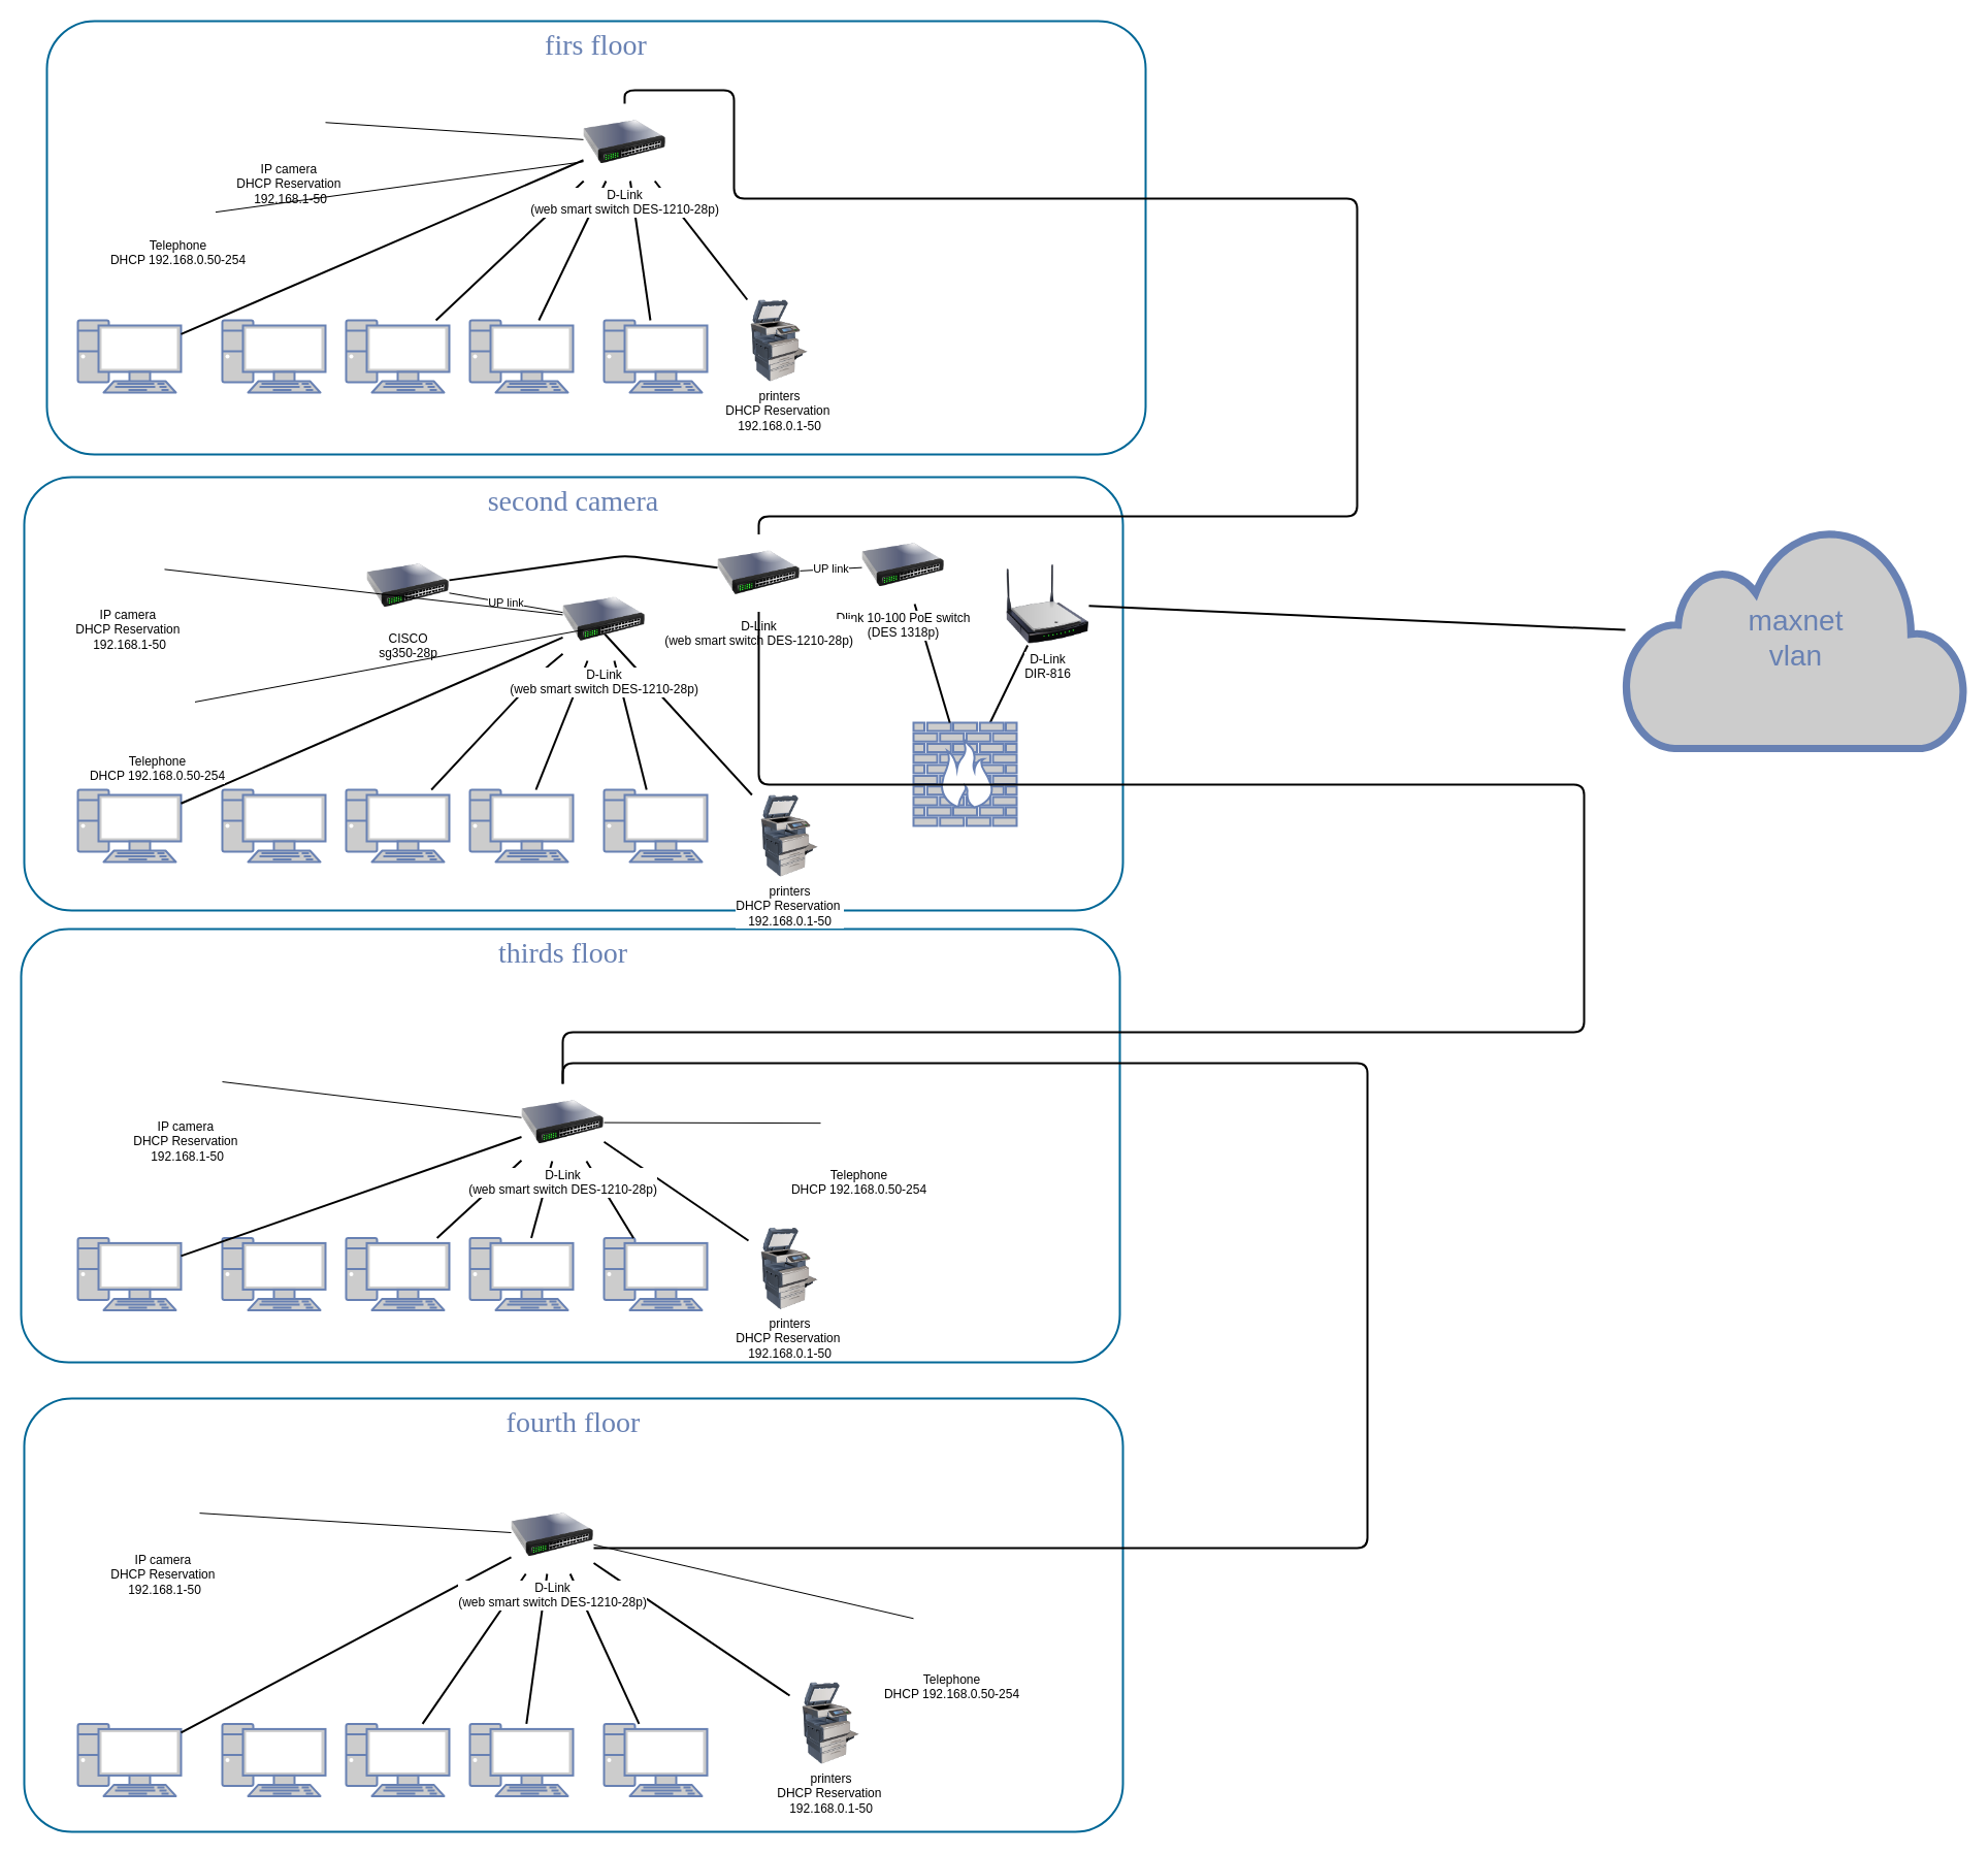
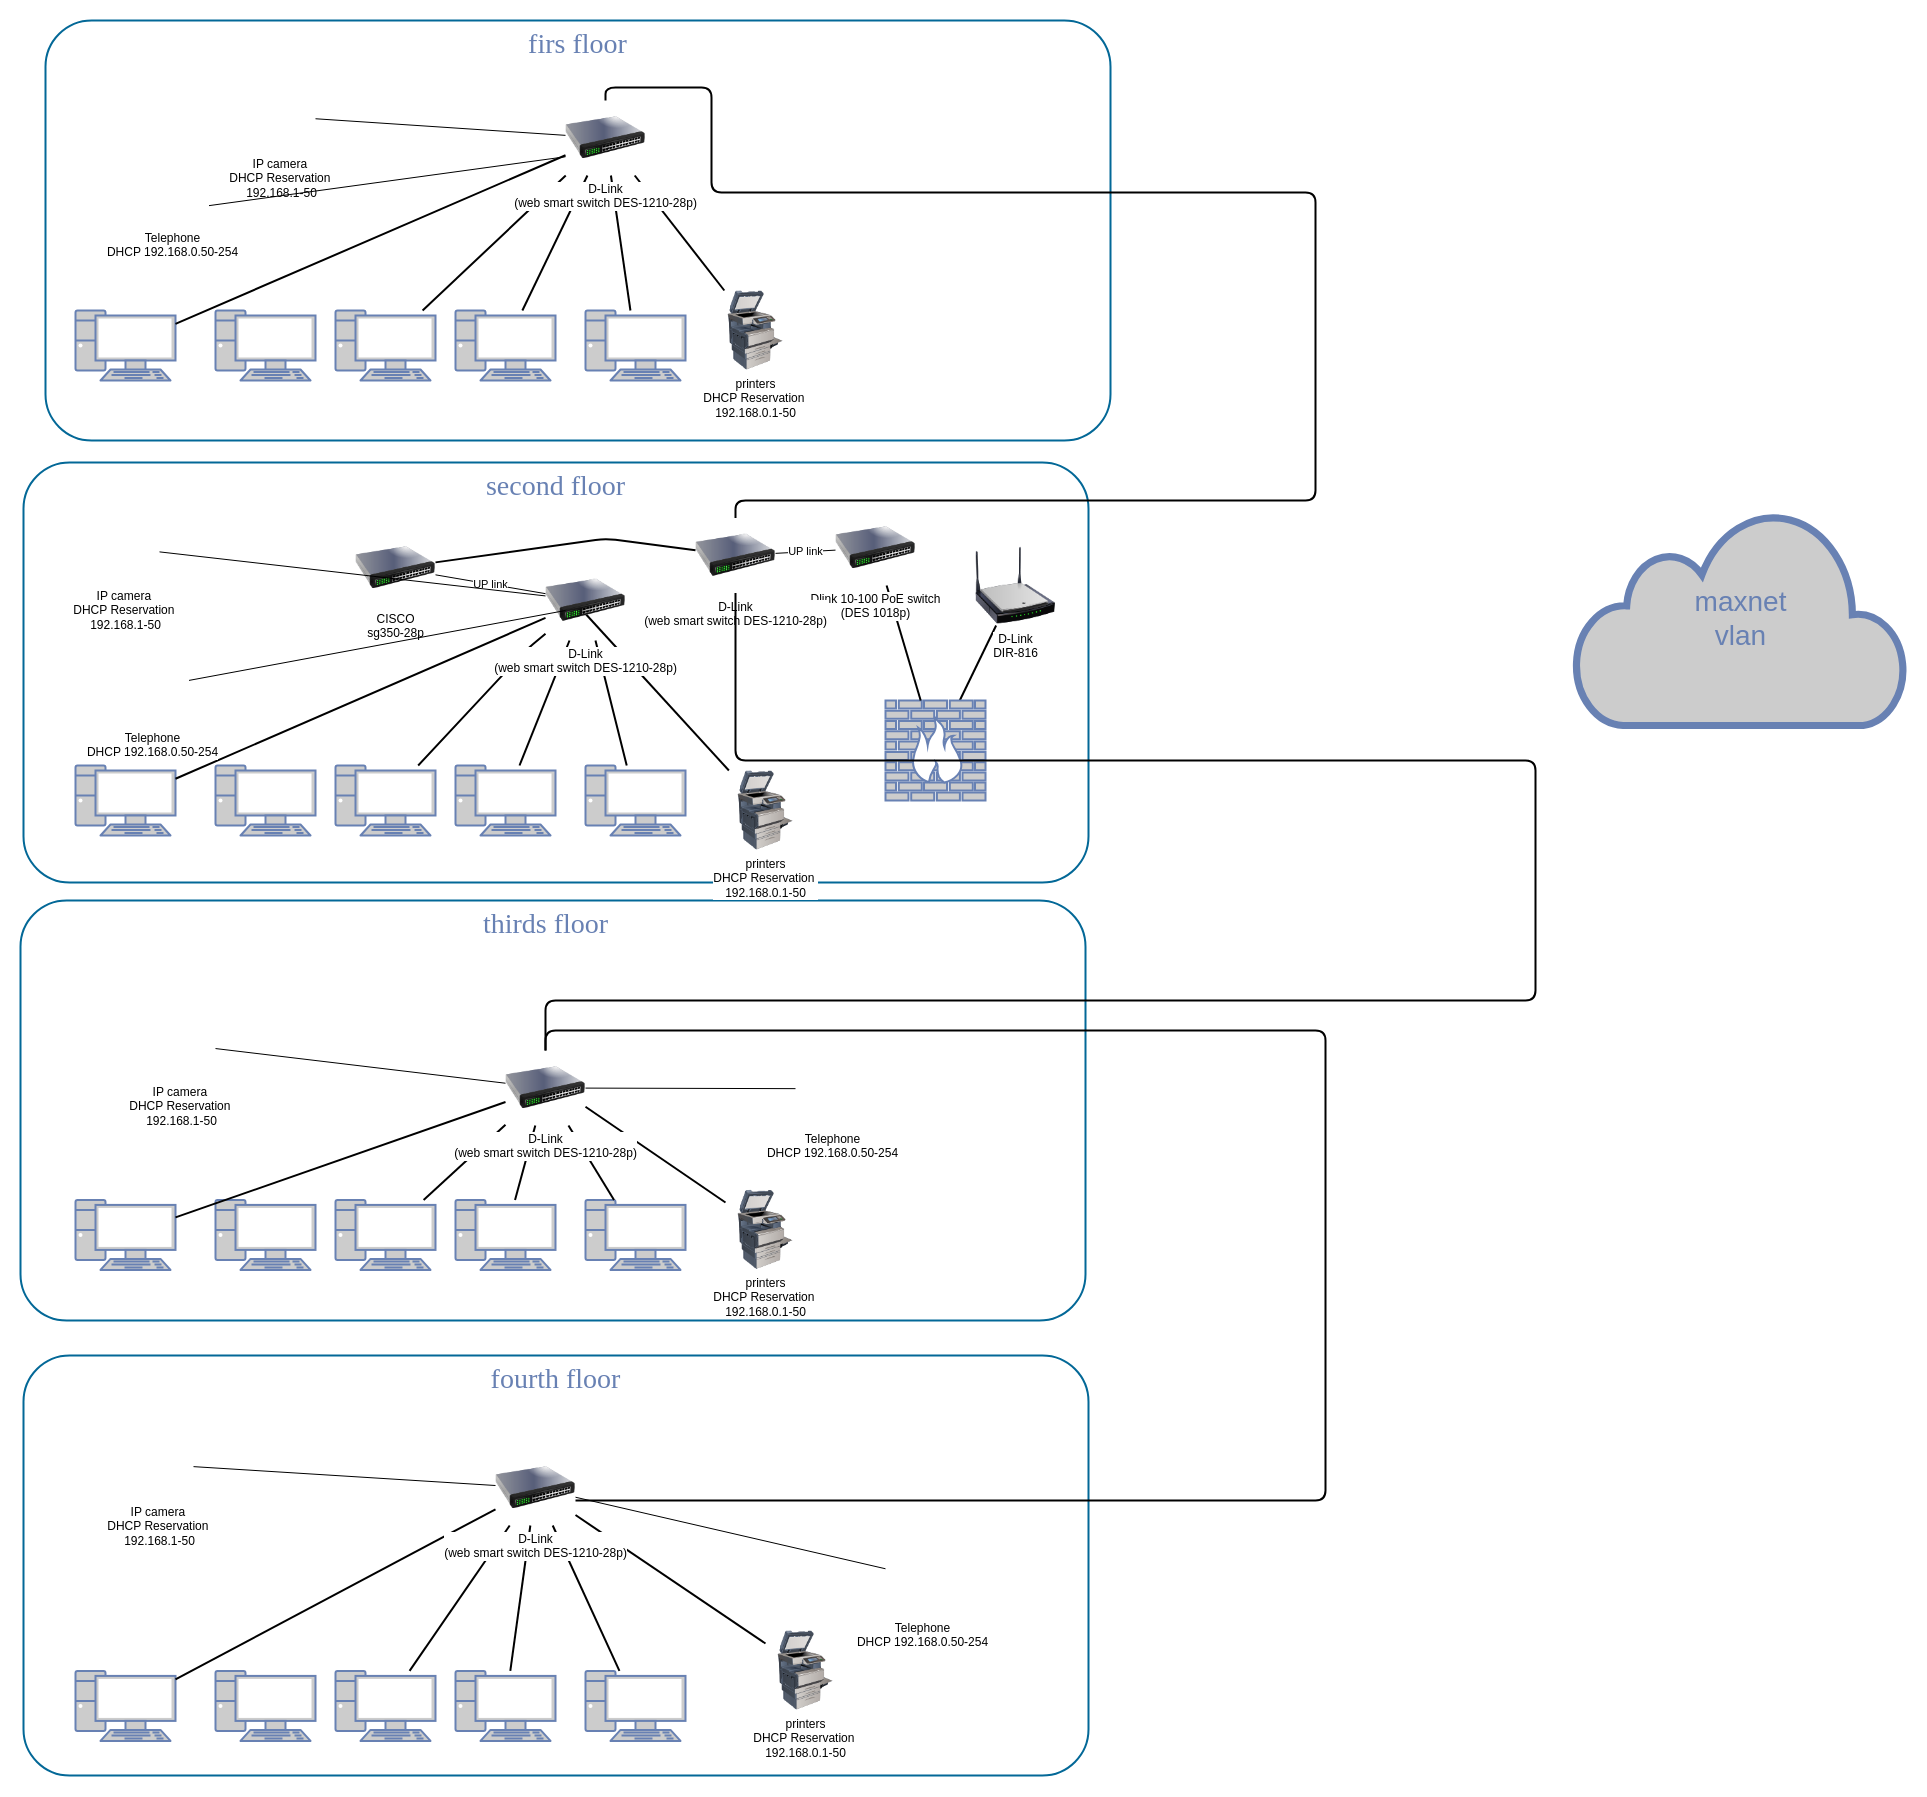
- <mxCell id="4" value="second camera" style="rounded=1;whiteSpace=wrap;html=1;shadow=0;comic=0;strokeColor=#036897;strokeWidth=2;fillColor=none;fontFamily=Verdana;fontSize=28;fontColor=#6881B3;align=center;arcSize=11;verticalAlign=top;" parent="1" vertex="1"><mxGeometry x="23" y="462" width="1065" height="420" as="geometry" /></mxCell>
+ <mxCell id="4" value="second floor" style="rounded=1;whiteSpace=wrap;html=1;shadow=0;comic=0;strokeColor=#036897;strokeWidth=2;fillColor=none;fontFamily=Verdana;fontSize=28;fontColor=#6881B3;align=center;arcSize=11;verticalAlign=top;" parent="1" vertex="1"><mxGeometry x="23" y="462" width="1065" height="420" as="geometry" /></mxCell>
- <mxCell id="40" style="edgeStyle=none;html=1;labelBackgroundColor=none;endArrow=none;endFill=0;strokeWidth=2;fontFamily=Verdana;fontSize=28;fontColor=#6881B3;" parent="1" source="52" target="39" edge="1"><mxGeometry relative="1" as="geometry"><mxPoint x="845" y="545.444" as="sourcePoint" /></mxGeometry></mxCell>
- <mxCell id="53" value="Dlink 10-100 PoE switch&lt;br&gt;(DES 1318p)" style="image;html=1;image=img/lib/clip_art/networking/Switch_128x128.png;fontFamily=Helvetica;" vertex="1" parent="1"><mxGeometry x="835" y="510" width="80" height="75" as="geometry" /></mxCell>
+ <mxCell id="53" value="Dlink 10-100 PoE switch&lt;br&gt;(DES 1018p)" style="image;html=1;image=img/lib/clip_art/networking/Switch_128x128.png;fontFamily=Helvetica;" vertex="1" parent="1"><mxGeometry x="835" y="510" width="80" height="75" as="geometry" /></mxCell>
